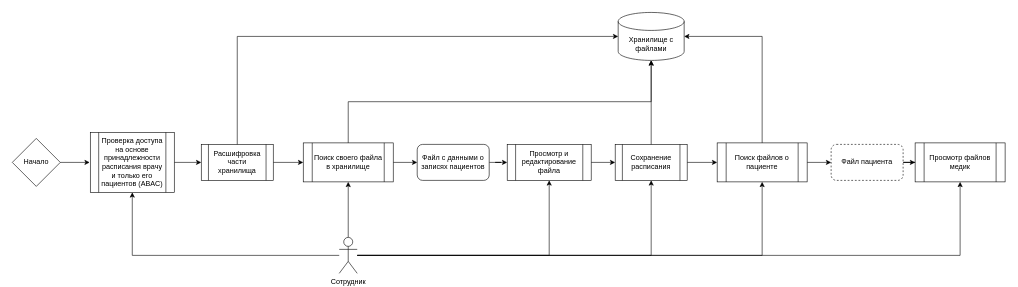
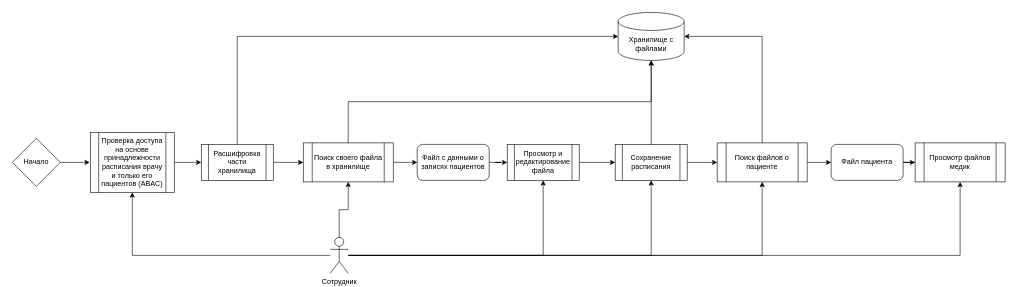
- <mxCell id="16" value="Просмотр и редактирование файла" style="shape=process;whiteSpace=wrap;html=1;backgroundOutline=1;" vertex="1" parent="1"><mxGeometry x="845" y="240" width="140" height="60" as="geometry" /></mxCell>
+ <mxCell id="16" value="Просмотр и редактирование файла" style="shape=process;whiteSpace=wrap;html=1;backgroundOutline=1;" vertex="1" parent="1"><mxGeometry x="845" y="240" width="120" height="60" as="geometry" /></mxCell>
- <mxCell id="26" value="Файл пациента" style="rounded=1;whiteSpace=wrap;html=1;dashed=1;" vertex="1" parent="1"><mxGeometry x="1385" y="240" width="120" height="60" as="geometry" /></mxCell>
+ <mxCell id="26" value="Файл пациента" style="rounded=1;whiteSpace=wrap;html=1;" vertex="1" parent="1"><mxGeometry x="1385" y="240" width="120" height="60" as="geometry" /></mxCell>
- <mxCell id="9" value="&lt;span style=&quot;text-wrap-mode: wrap;&quot;&gt;Сотрудник медик&lt;/span&gt;" style="shape=umlActor;verticalLabelPosition=bottom;verticalAlign=top;html=1;outlineConnect=0;" vertex="1" parent="1"><mxGeometry x="565" y="395" width="30" height="60" as="geometry" /></mxCell>
+ <mxCell id="9" value="&lt;span style=&quot;text-wrap-mode: wrap;&quot;&gt;Сотрудник медик&lt;/span&gt;" style="shape=umlActor;verticalLabelPosition=bottom;verticalAlign=top;html=1;outlineConnect=0;" vertex="1" parent="1"><mxGeometry x="550" y="395" width="30" height="60" as="geometry" /></mxCell>
